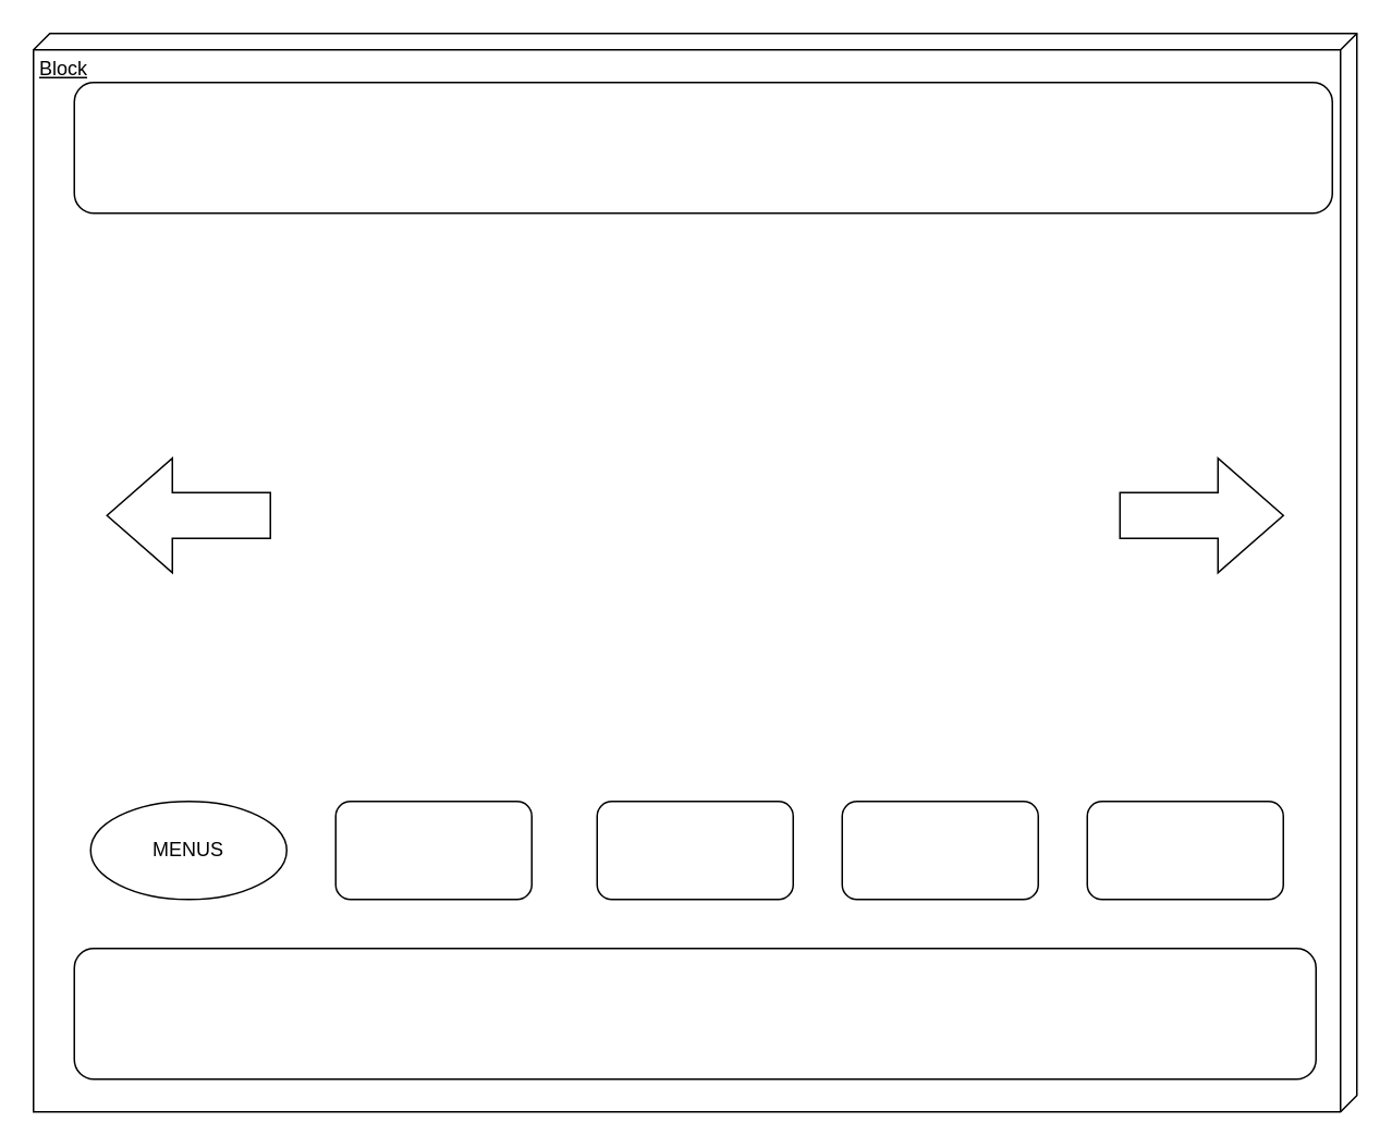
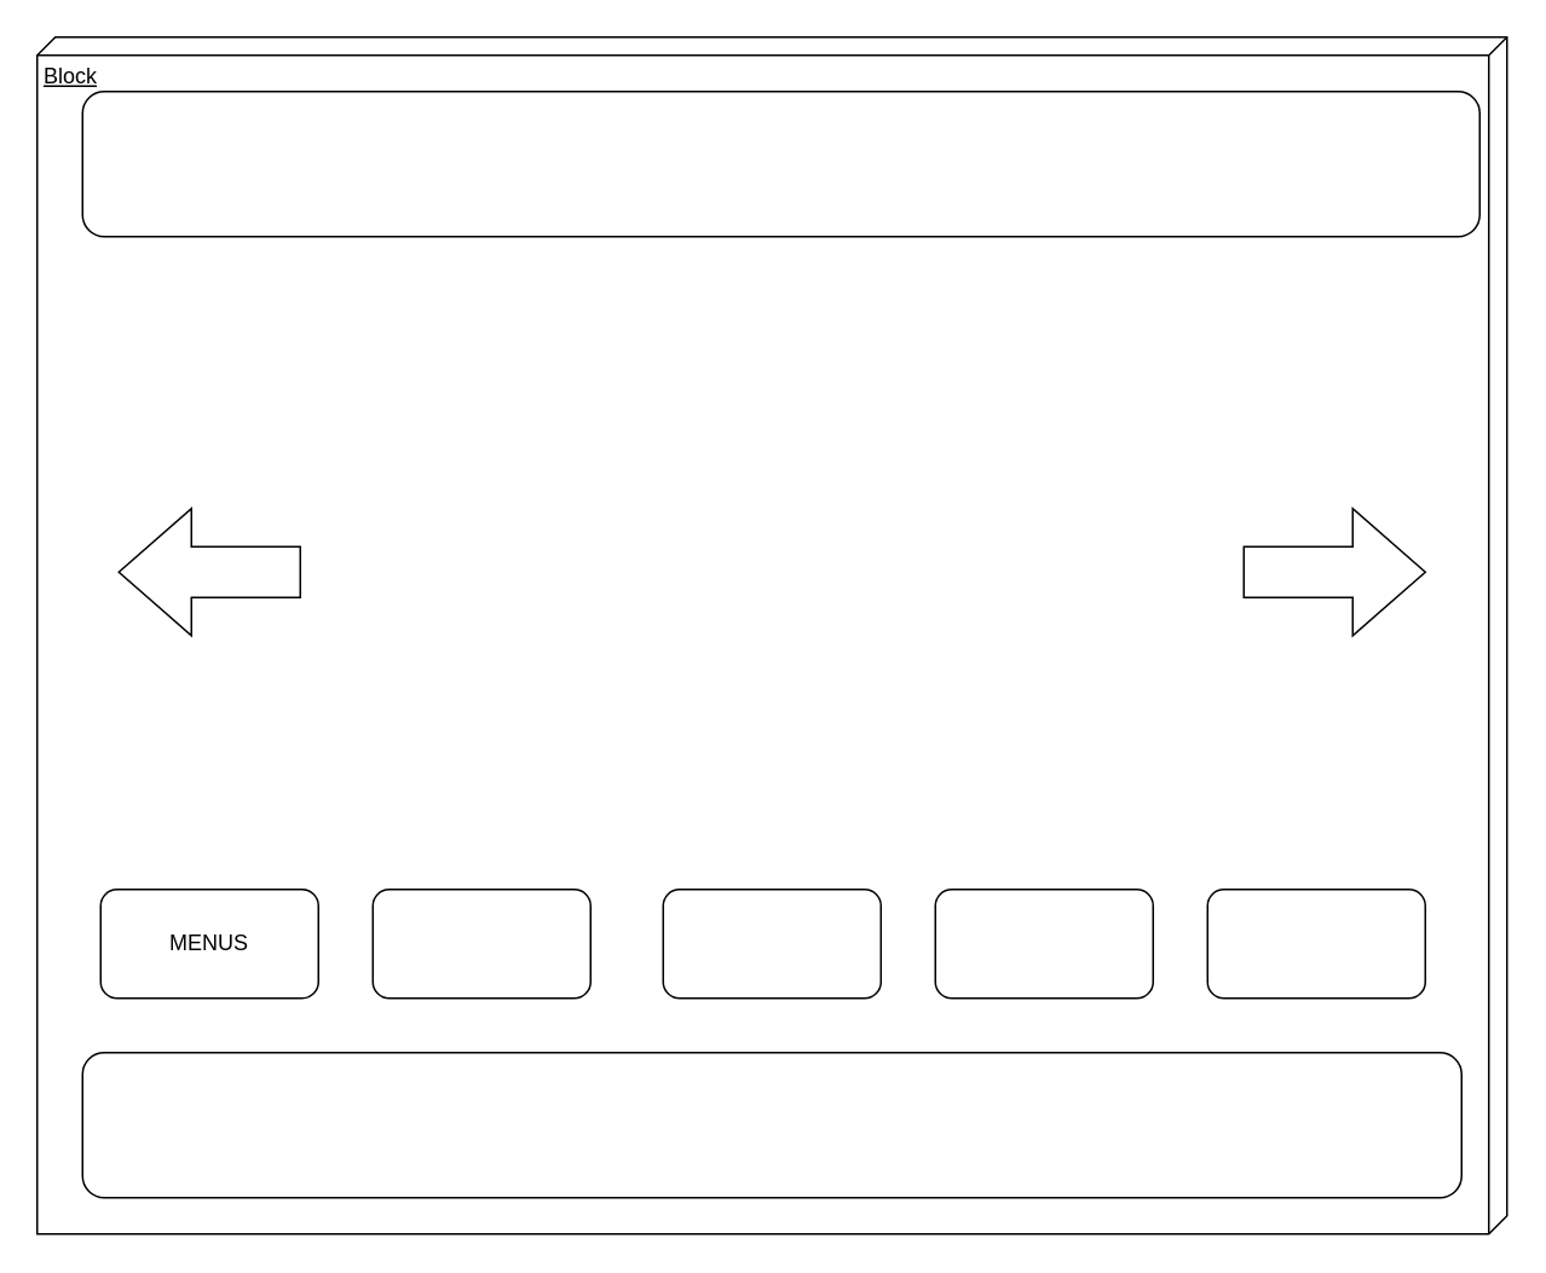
- <mxCell id="7" value="MENUS" style="ellipse;whiteSpace=wrap;html=1;" parent="1" vertex="1"><mxGeometry x="55" y="490" width="120" height="60" as="geometry" /></mxCell>
+ <mxCell id="7" value="MENUS" style="rounded=1;whiteSpace=wrap;html=1;" parent="1" vertex="1"><mxGeometry x="55" y="490" width="120" height="60" as="geometry" /></mxCell>
